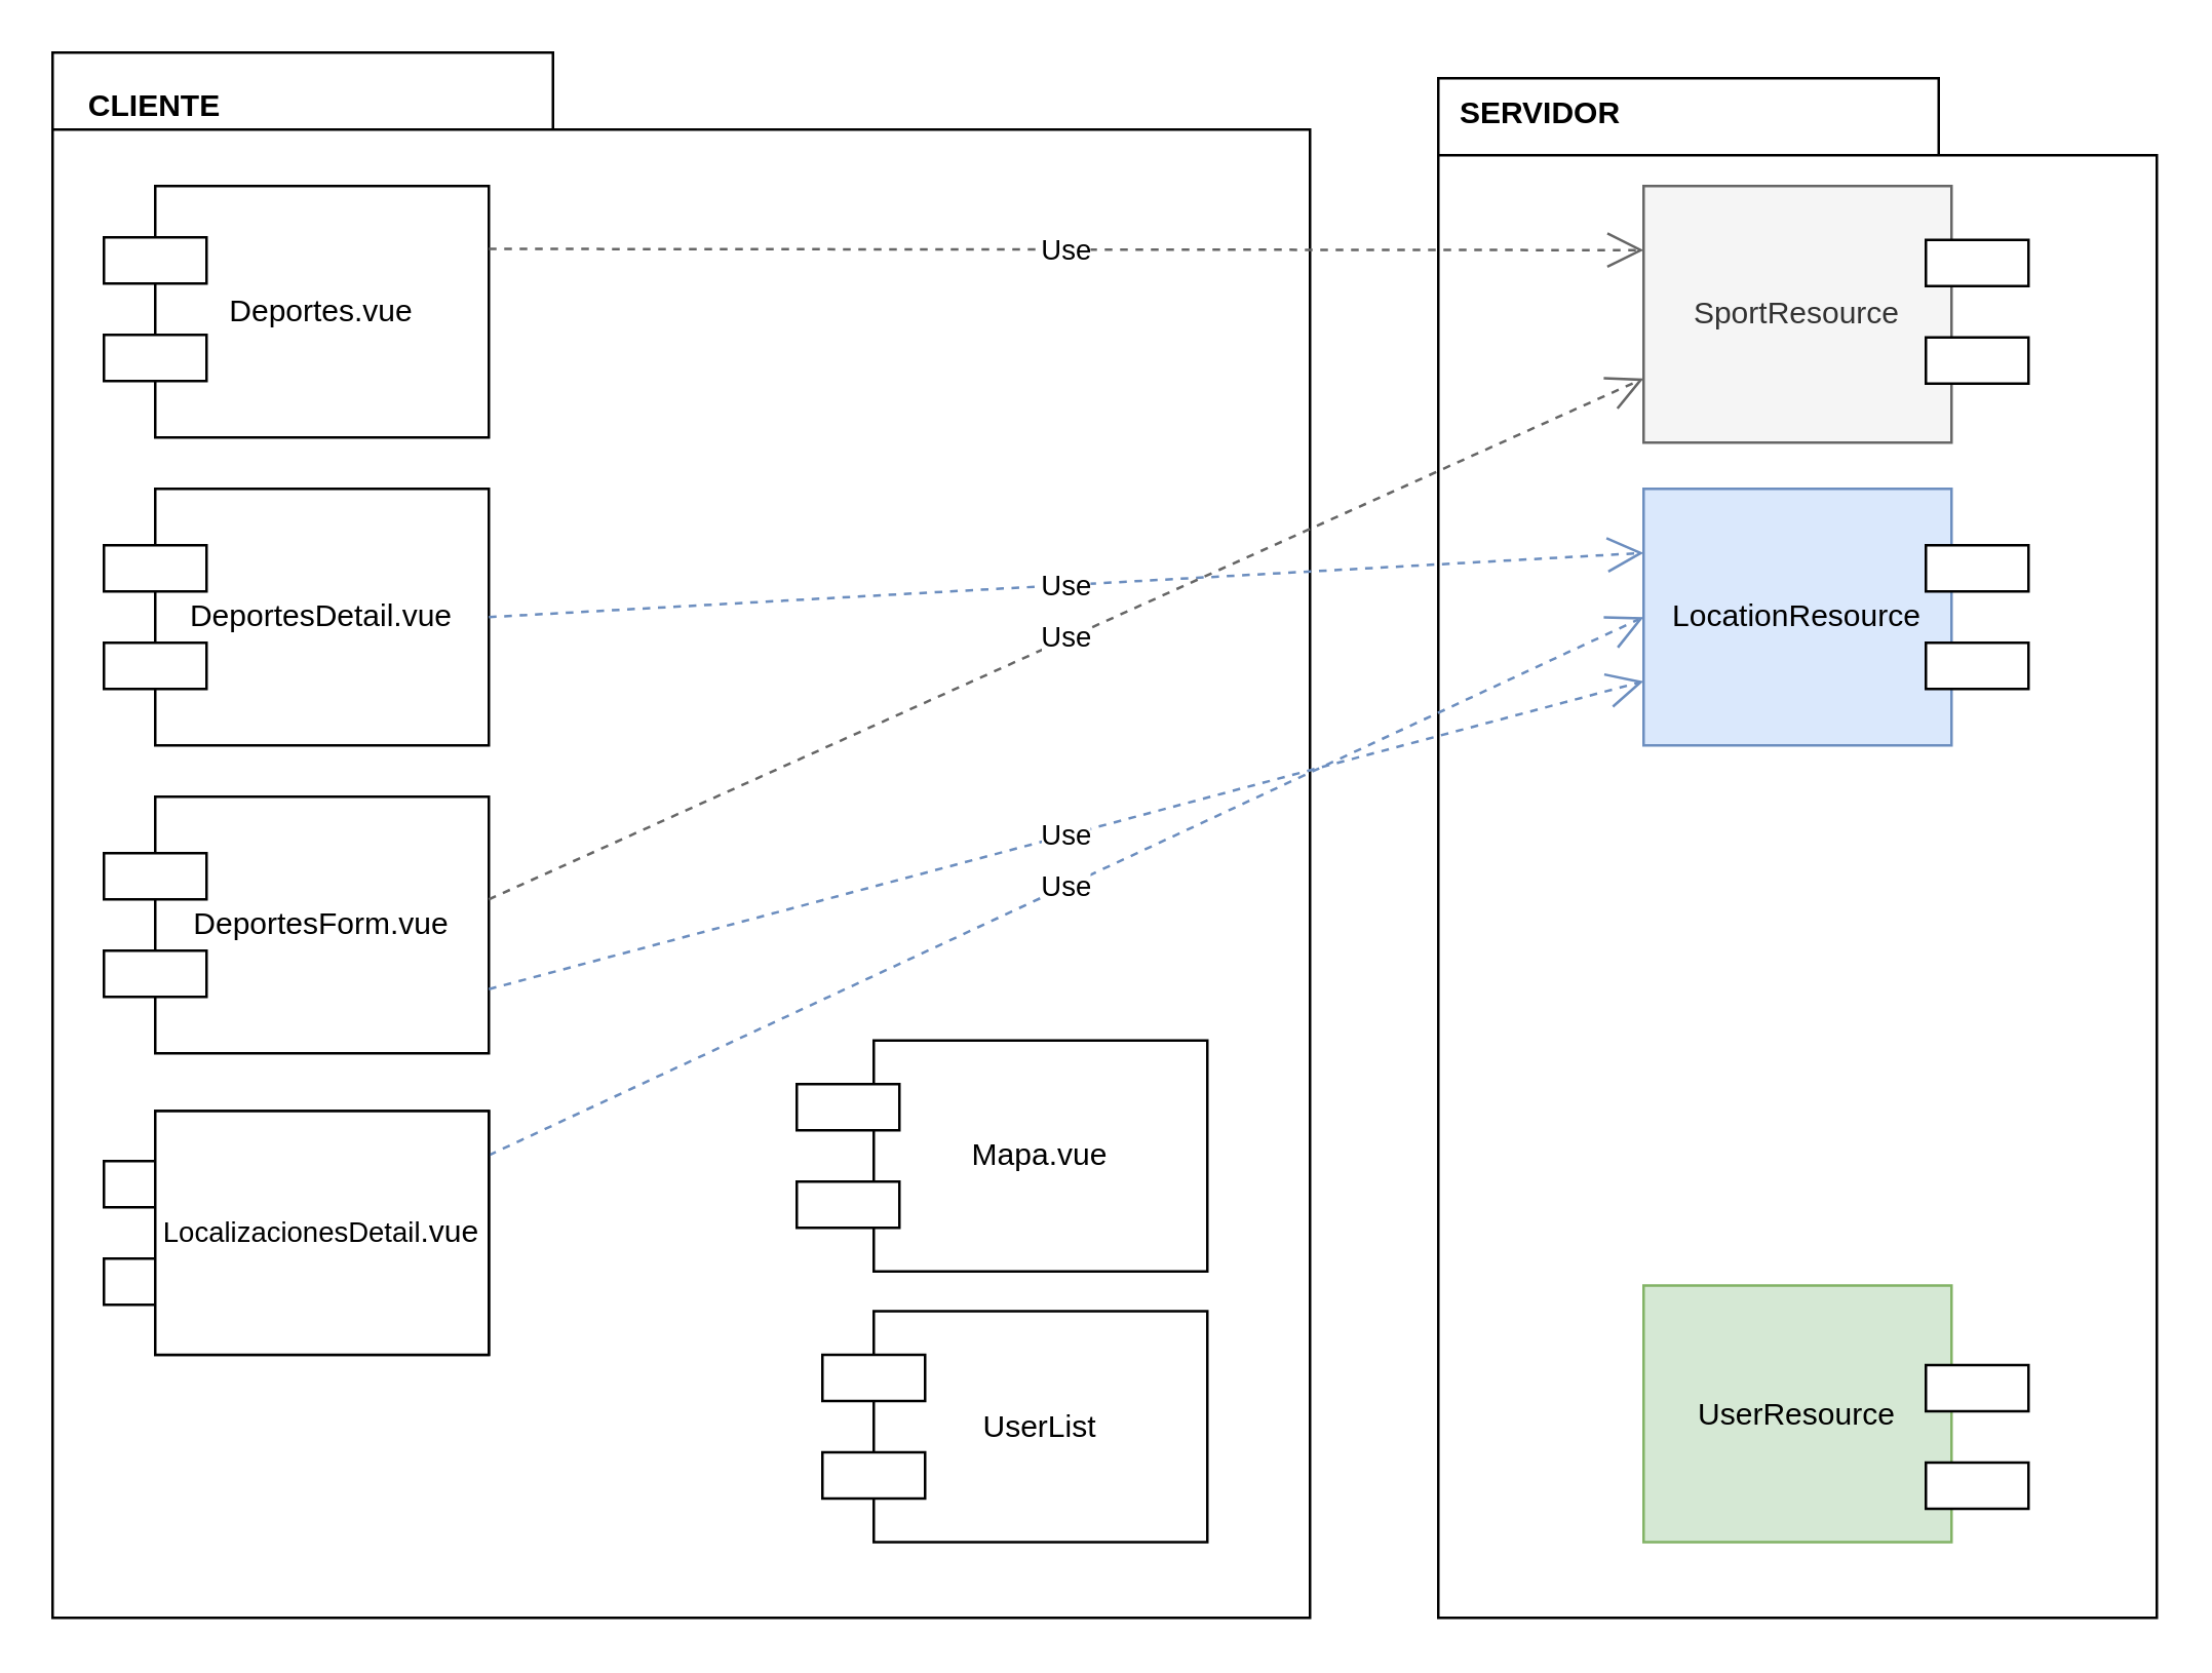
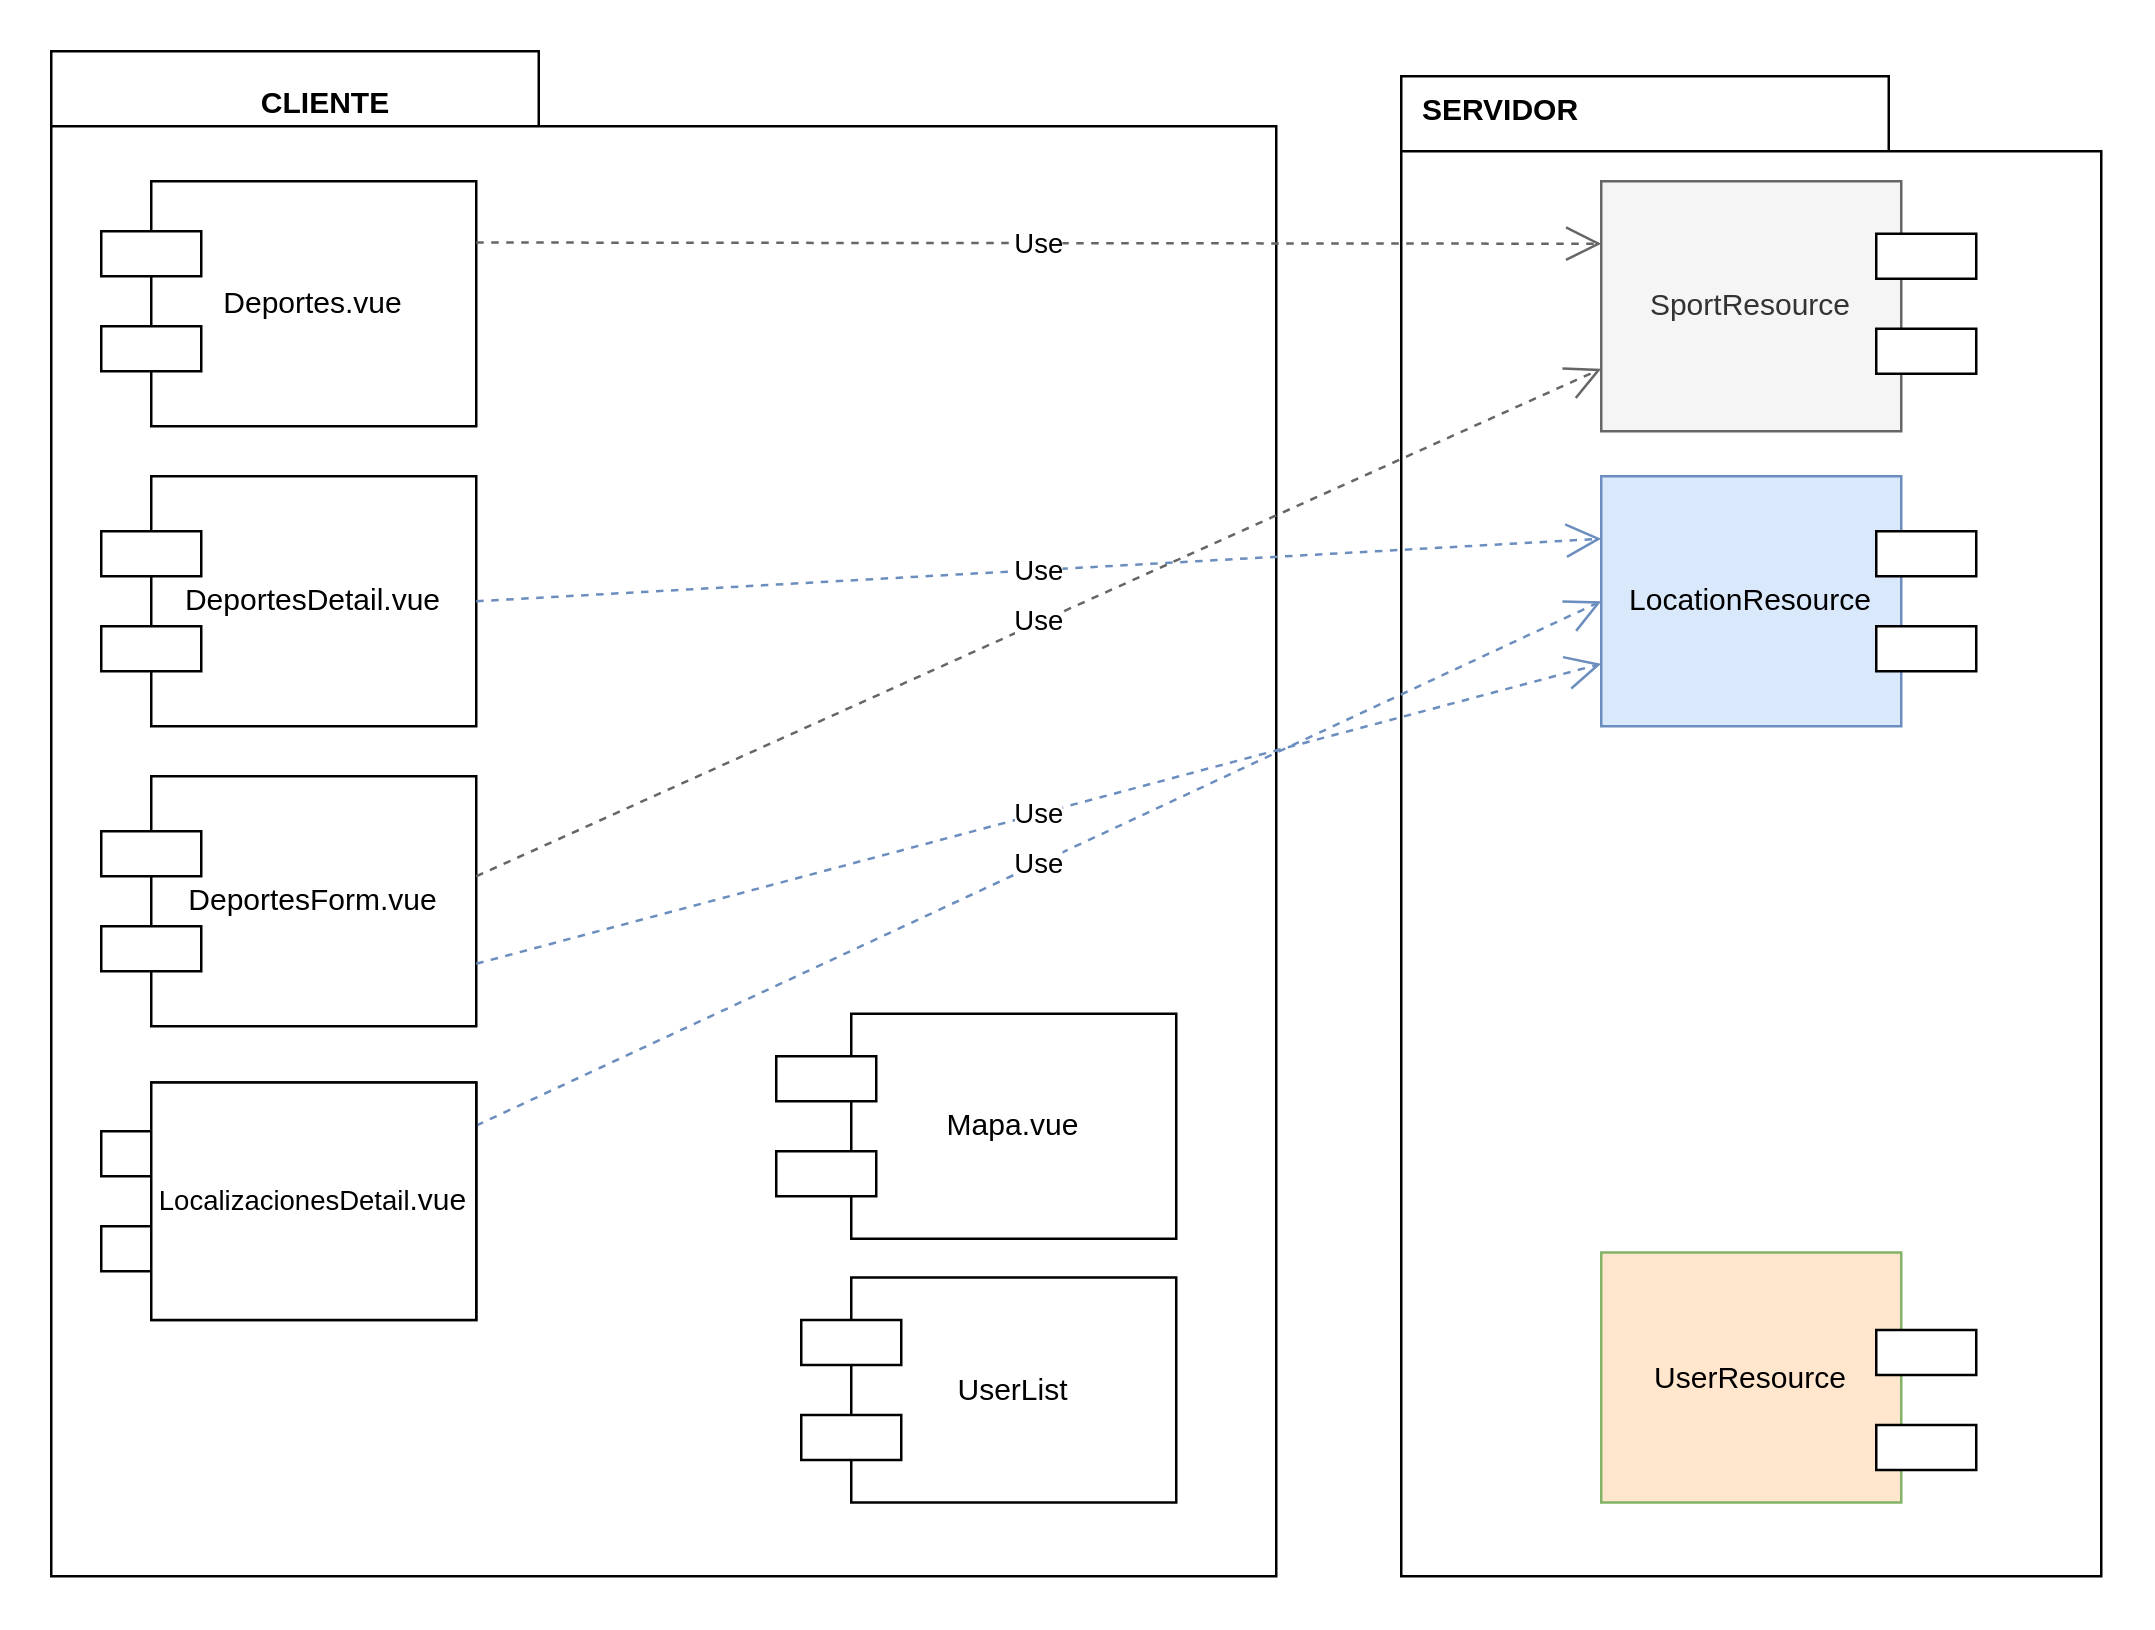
- <mxCell id="7" value="CLIENTE" style="text;align=center;fontStyle=1;verticalAlign=middle;spacingLeft=3;spacingRight=3;strokeColor=none;rotatable=0;points=[[0,0.5],[1,0.5]];portConstraint=eastwest;gradientColor=none;" parent="1" vertex="1"><mxGeometry y="27" width="80" height="26" as="geometry" x="20" /></mxCell>
+ <mxCell id="7" value="CLIENTE" style="text;align=center;fontStyle=1;verticalAlign=middle;spacingLeft=3;spacingRight=3;strokeColor=none;rotatable=0;points=[[0,0.5],[1,0.5]];portConstraint=eastwest;gradientColor=none;" parent="1" vertex="1"><mxGeometry x="90" y="27" width="80" height="26" as="geometry" /></mxCell>
- <mxCell id="14" value="UserResource" style="rounded=0;whiteSpace=wrap;html=1;fillColor=#d5e8d4;strokeColor=#82b366;" parent="1" vertex="1"><mxGeometry x="640" y="500.5" width="120" height="100" as="geometry" /></mxCell>
+ <mxCell id="14" value="UserResource" style="rounded=0;whiteSpace=wrap;html=1;fillColor=#ffe6cc;strokeColor=#82b366;" parent="1" vertex="1"><mxGeometry x="640" y="500.5" width="120" height="100" as="geometry" /></mxCell>
